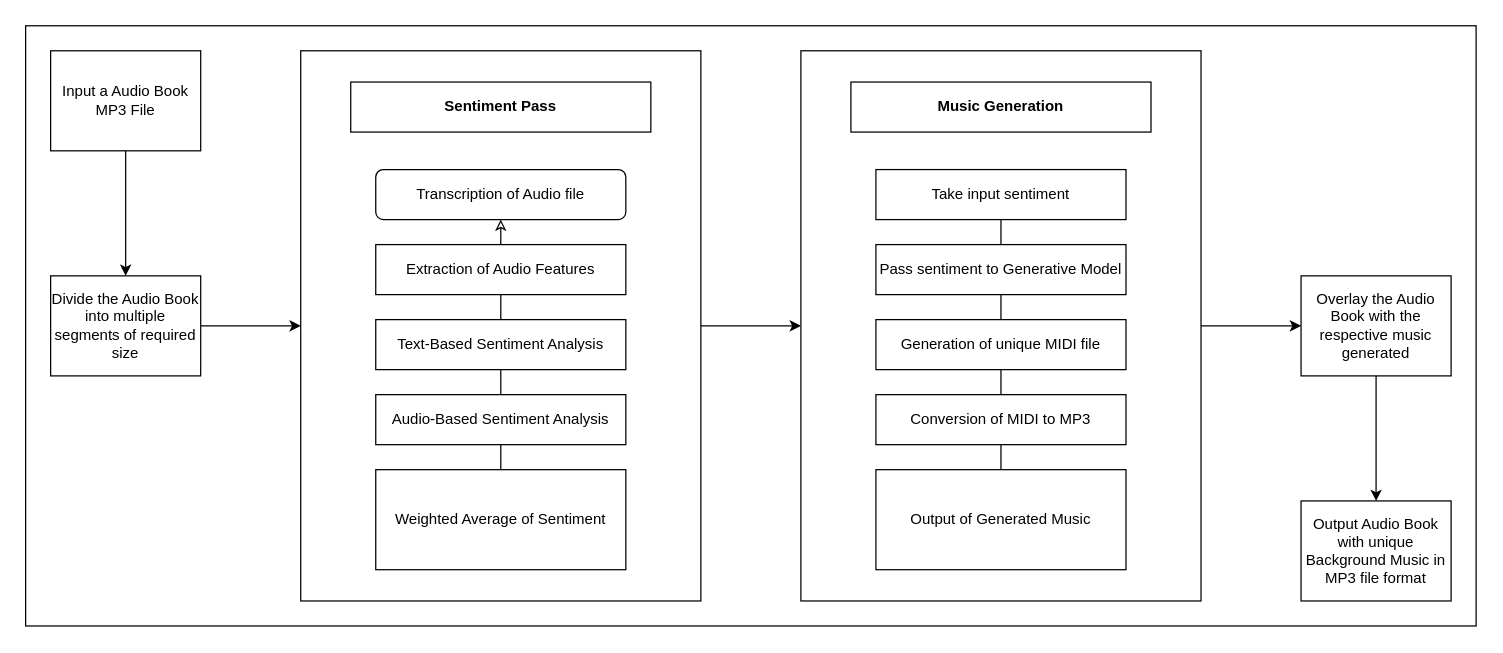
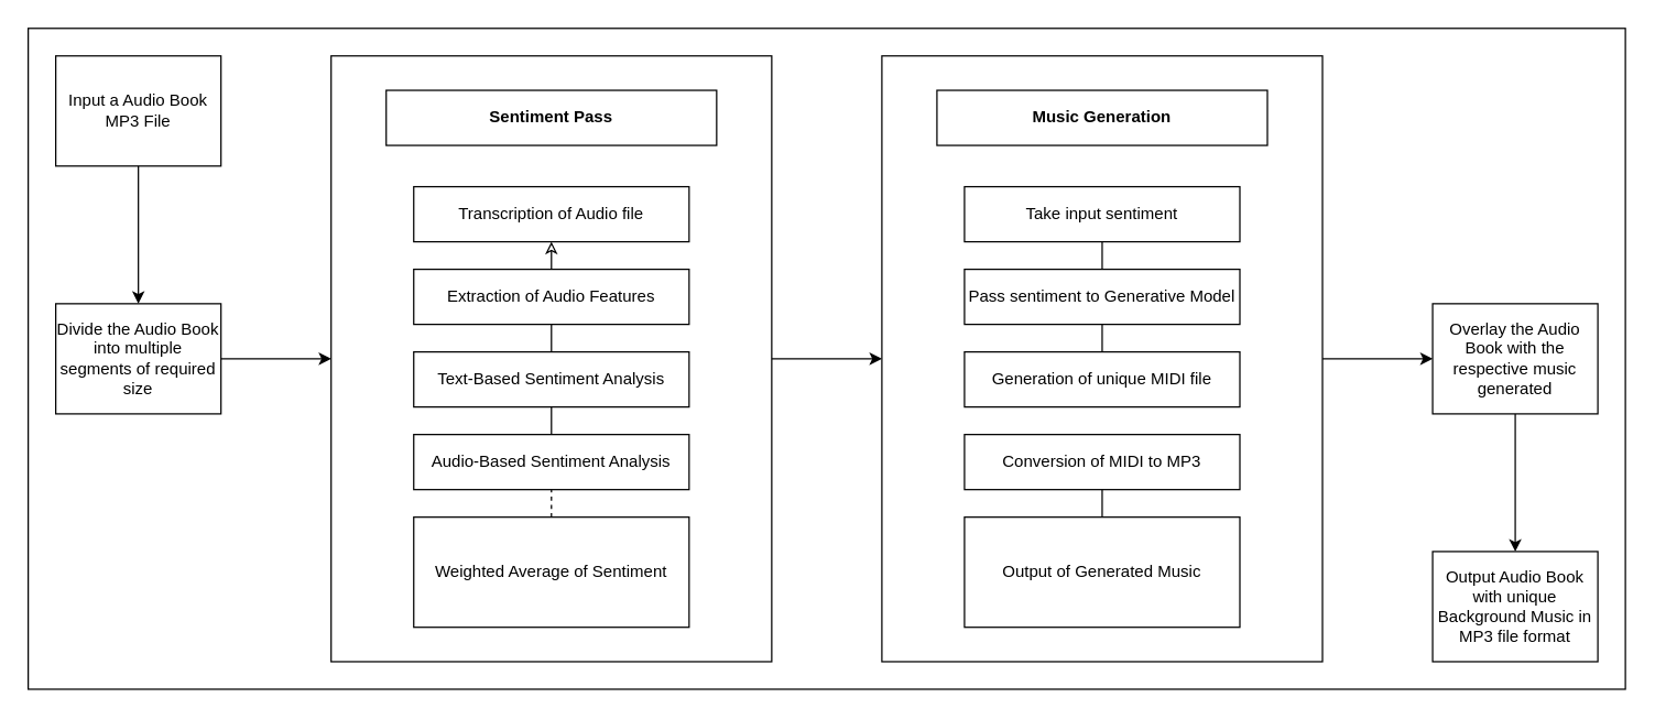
- <mxCell id="17" value="Transcription of Audio file" style="whiteSpace=wrap;html=1;shadow=0;strokeWidth=1;glass=0;rounded=1;" vertex="1" parent="1"><mxGeometry x="300" y="135" width="200" height="40" as="geometry" /></mxCell>
+ <mxCell id="17" value="Transcription of Audio file" style="whiteSpace=wrap;html=1;rounded=0;shadow=0;strokeWidth=1;glass=0;" vertex="1" parent="1"><mxGeometry x="300" y="135" width="200" height="40" as="geometry" /></mxCell>
- <mxCell id="32" value="" style="edgeStyle=none;rounded=0;orthogonalLoop=1;jettySize=auto;html=1;endArrow=none;endFill=0;strokeColor=#000000;entryX=0.5;entryY=1;entryDx=0;entryDy=0;" edge="1" parent="1" source="33" target="26"><mxGeometry relative="1" as="geometry" /></mxCell>
- <mxCell id="15" style="edgeStyle=none;rounded=0;orthogonalLoop=1;jettySize=auto;html=1;exitX=0.5;exitY=0;exitDx=0;exitDy=0;entryX=0.5;entryY=1;entryDx=0;entryDy=0;strokeColor=#000000;endArrow=none;endFill=0;" edge="1" parent="1" source="16" target="21"><mxGeometry relative="1" as="geometry" /></mxCell>
+ <mxCell id="15" style="edgeStyle=none;rounded=0;orthogonalLoop=1;jettySize=auto;html=1;exitX=0.5;exitY=0;exitDx=0;exitDy=0;entryX=0.5;entryY=1;entryDx=0;entryDy=0;strokeColor=#000000;endArrow=none;endFill=0;dashed=1;" edge="1" parent="1" source="16" target="21"><mxGeometry relative="1" as="geometry" /></mxCell>
